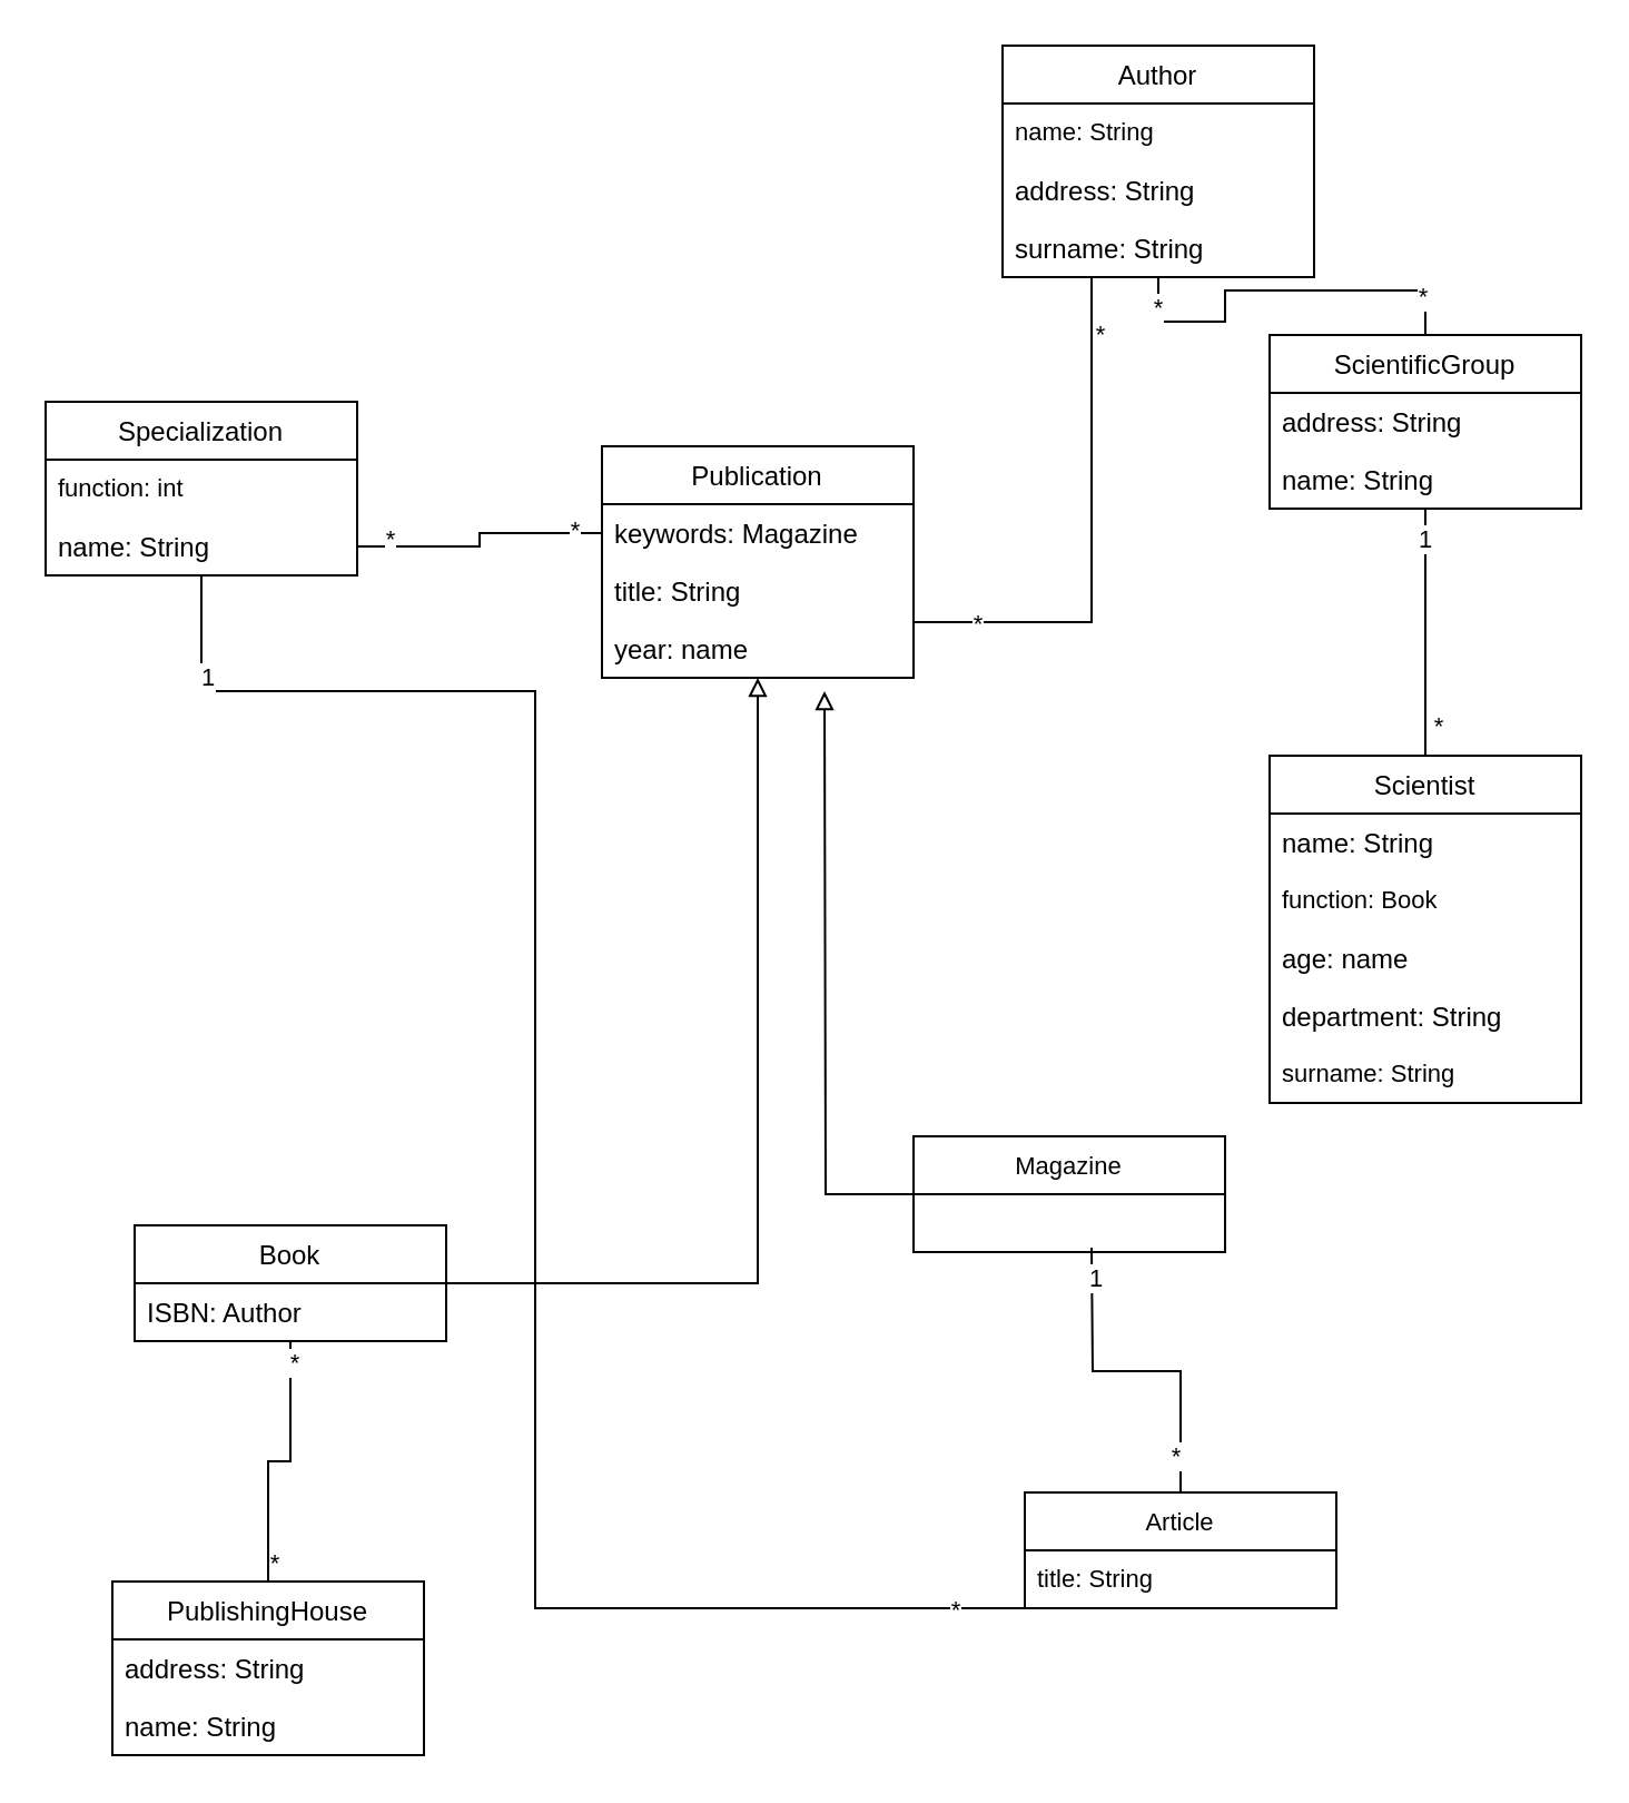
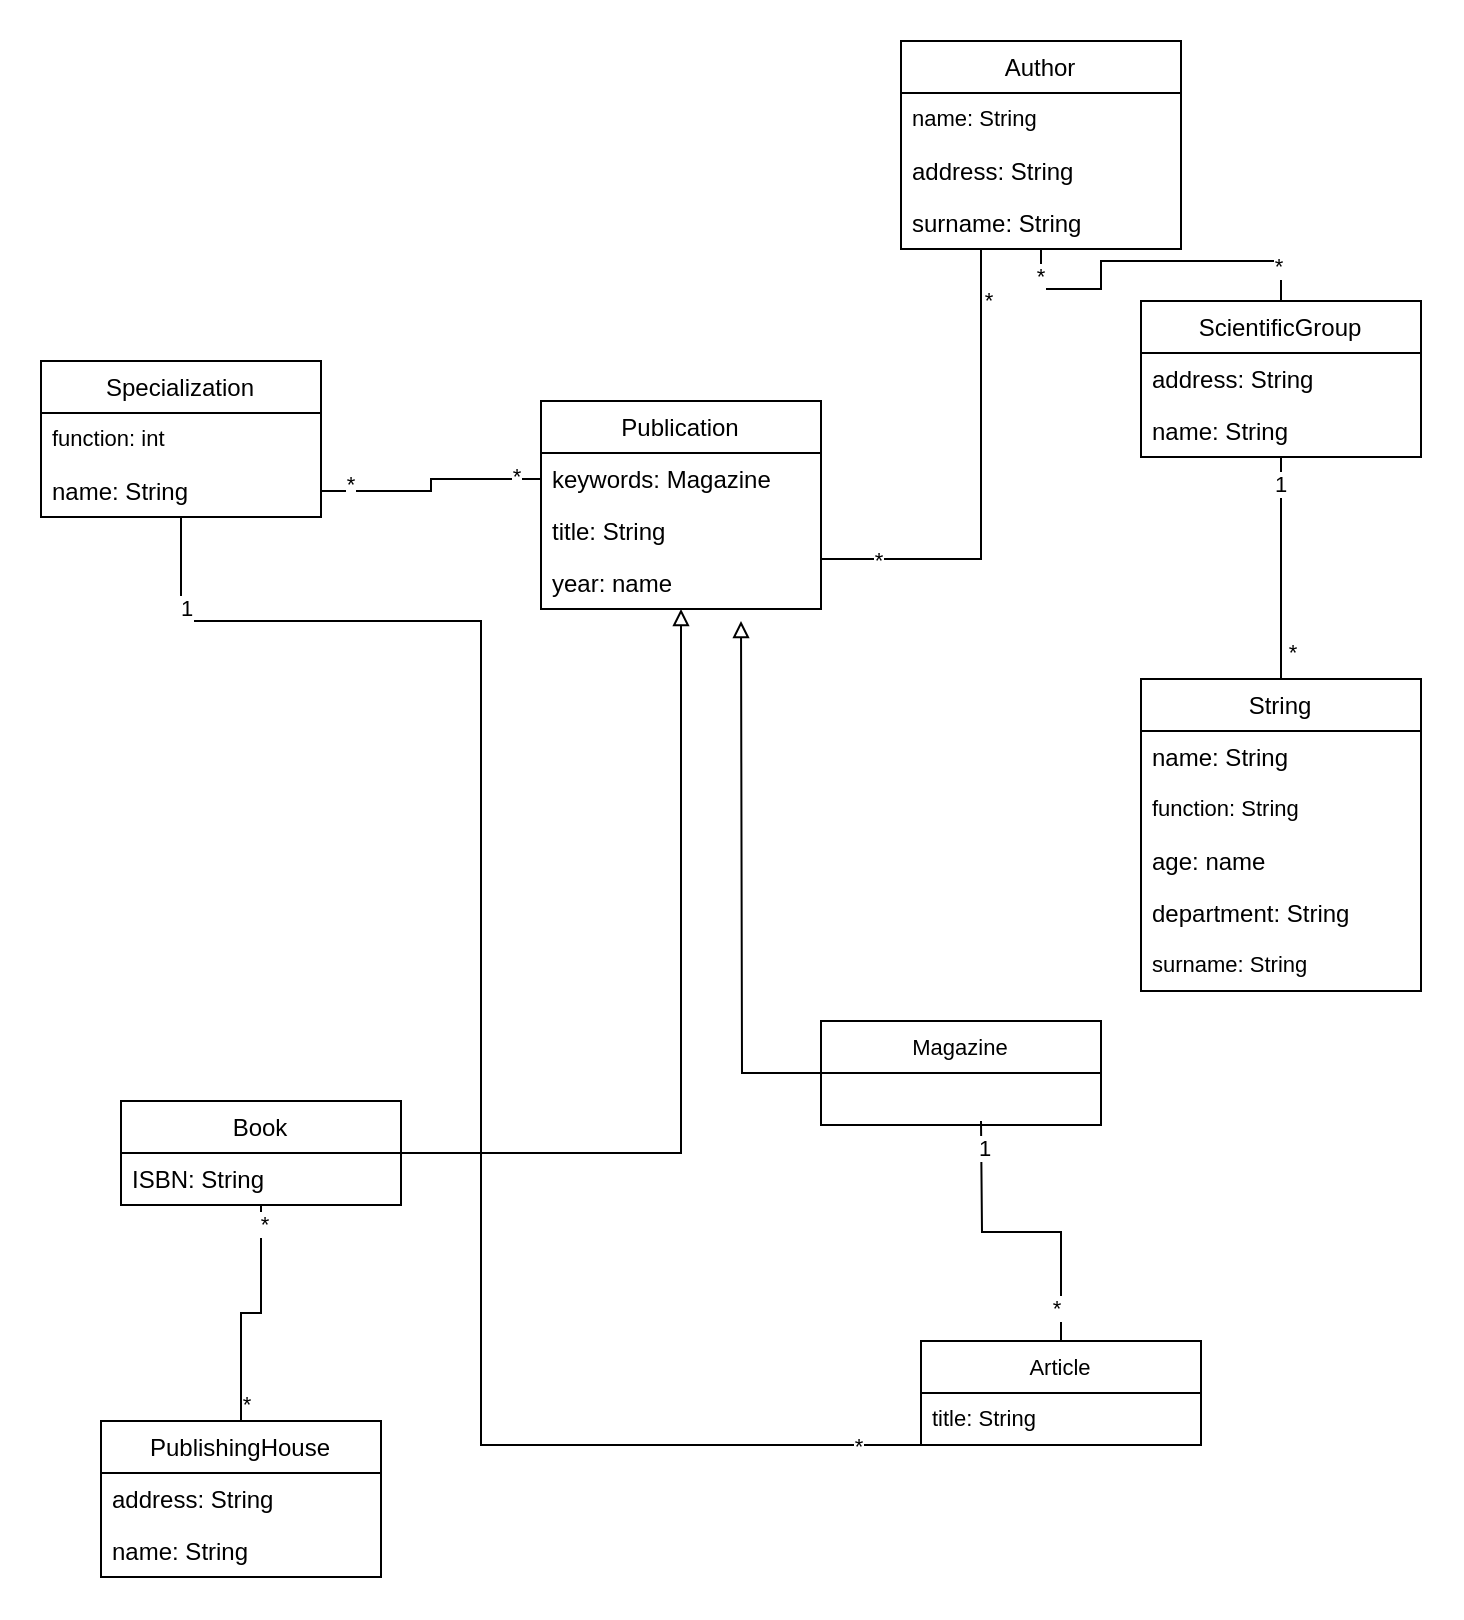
- <mxCell id="34" value="Scientist" style="swimlane;fontStyle=0;childLayout=stackLayout;horizontal=1;startSize=26;fillColor=none;horizontalStack=0;resizeParent=1;resizeParentMax=0;resizeLast=0;collapsible=1;marginBottom=0;" vertex="1" parent="1"><mxGeometry x="570" y="339" width="140" height="156" as="geometry" /></mxCell>
+ <mxCell id="34" value="String" style="swimlane;fontStyle=0;childLayout=stackLayout;horizontal=1;startSize=26;fillColor=none;horizontalStack=0;resizeParent=1;resizeParentMax=0;resizeLast=0;collapsible=1;marginBottom=0;" vertex="1" parent="1"><mxGeometry x="570" y="339" width="140" height="156" as="geometry" /></mxCell>
- <mxCell id="36" value="function: Book" style="text;strokeColor=none;fillColor=none;align=left;verticalAlign=top;spacingLeft=4;spacingRight=4;overflow=hidden;rotatable=0;points=[[0,0.5],[1,0.5]];portConstraint=eastwest;fontFamily=Helvetica;fontSize=11;fontColor=default;" vertex="1" parent="34"><mxGeometry y="52" width="140" height="26" as="geometry" /></mxCell>
+ <mxCell id="36" value="function: String" style="text;strokeColor=none;fillColor=none;align=left;verticalAlign=top;spacingLeft=4;spacingRight=4;overflow=hidden;rotatable=0;points=[[0,0.5],[1,0.5]];portConstraint=eastwest;fontFamily=Helvetica;fontSize=11;fontColor=default;" vertex="1" parent="34"><mxGeometry y="52" width="140" height="26" as="geometry" /></mxCell>
- <mxCell id="10" value="ISBN: Author" style="text;strokeColor=none;fillColor=none;align=left;verticalAlign=top;spacingLeft=4;spacingRight=4;overflow=hidden;rotatable=0;points=[[0,0.5],[1,0.5]];portConstraint=eastwest;" vertex="1" parent="9"><mxGeometry y="26" width="140" height="26" as="geometry" /></mxCell>
+ <mxCell id="10" value="ISBN: String" style="text;strokeColor=none;fillColor=none;align=left;verticalAlign=top;spacingLeft=4;spacingRight=4;overflow=hidden;rotatable=0;points=[[0,0.5],[1,0.5]];portConstraint=eastwest;" vertex="1" parent="9"><mxGeometry y="26" width="140" height="26" as="geometry" /></mxCell>
